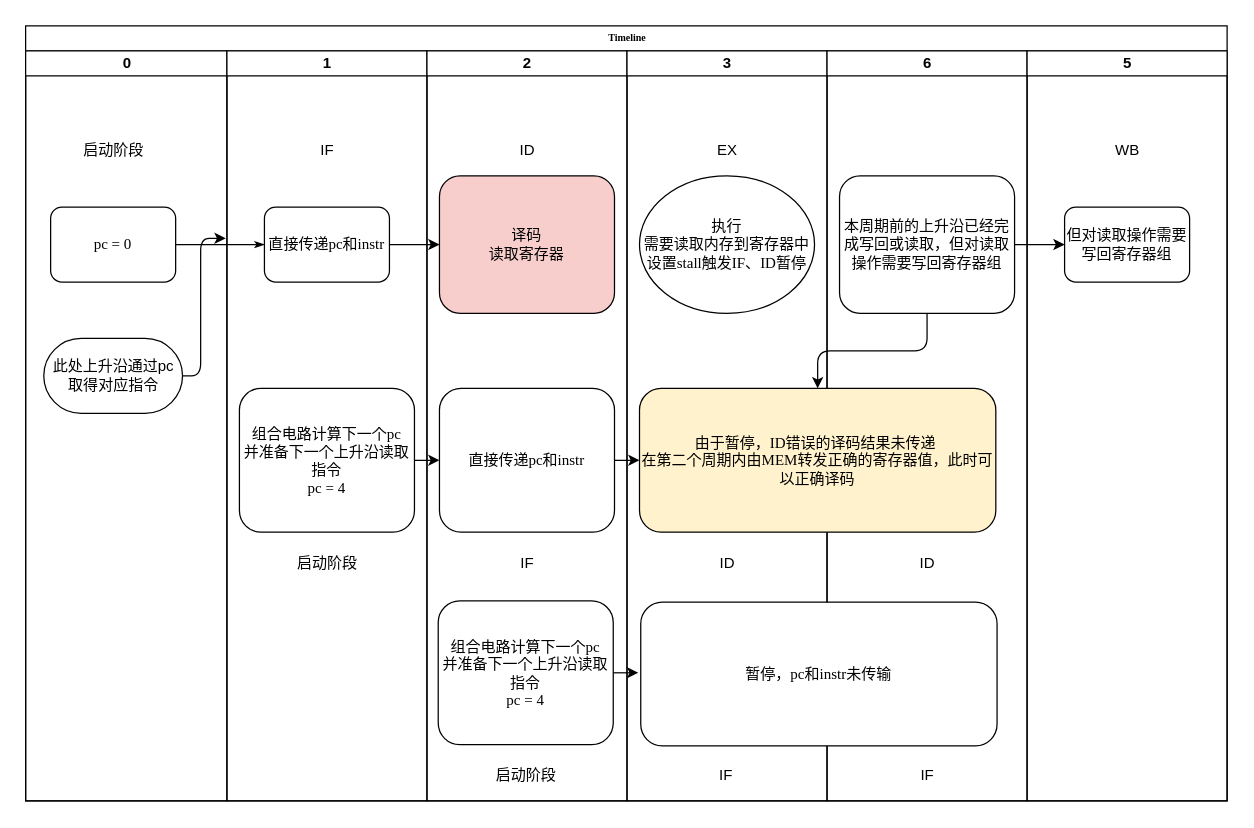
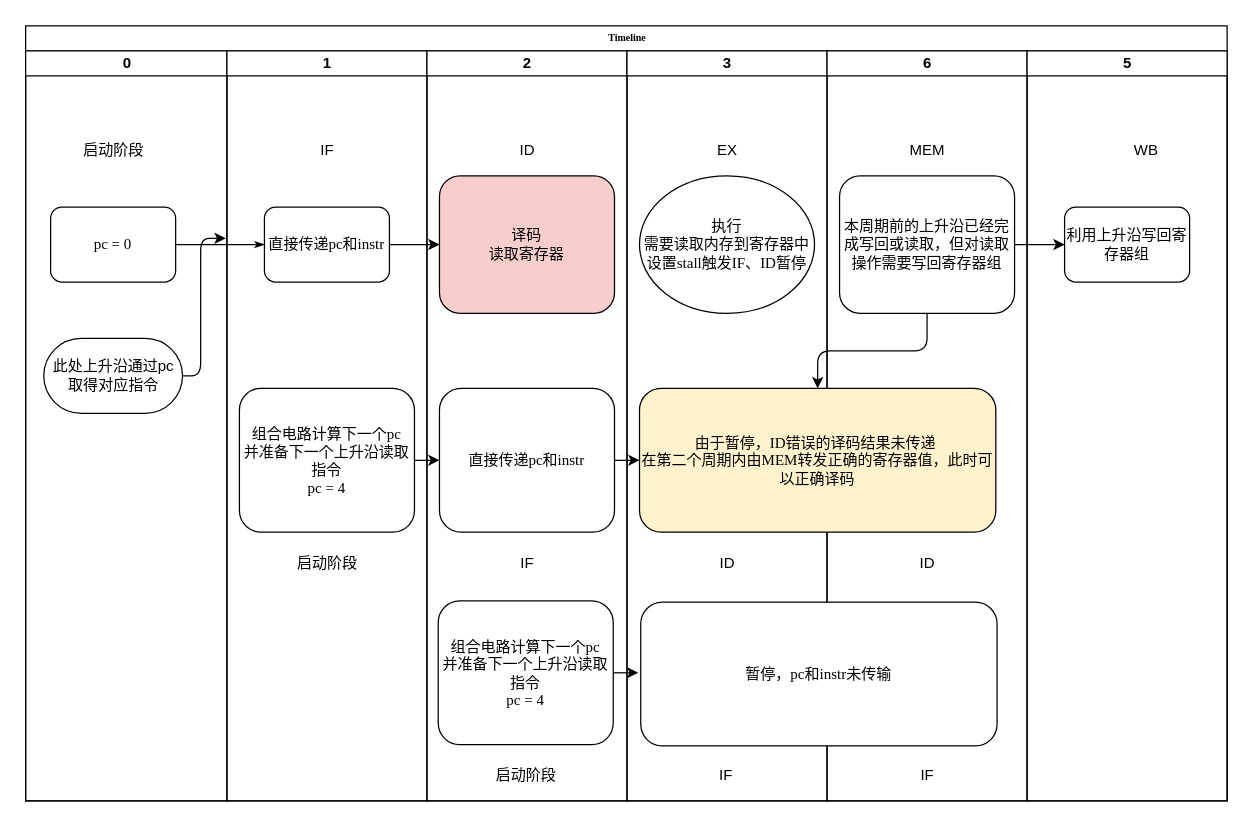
+ <mxCell id="31" value="MEM" style="text;html=1;align=center;verticalAlign=middle;resizable=0;points=[];autosize=1;fontSize=12;" vertex="1" parent="29"><mxGeometry x="60" y="70" width="40" height="20" as="geometry" /></mxCell>
- <mxCell id="39" value="WB" style="text;html=1;align=center;verticalAlign=middle;resizable=0;points=[];autosize=1;fontSize=12;" vertex="1" parent="37"><mxGeometry x="65" y="70" width="30" height="20" as="geometry" /></mxCell>
+ <mxCell id="39" value="WB" style="text;html=1;align=center;verticalAlign=middle;resizable=0;points=[];autosize=1;fontSize=12;" vertex="1" parent="37"><mxGeometry x="80" y="70" width="30" height="20" as="geometry" /></mxCell>
- <mxCell id="38" value="但对读取操作需要写回寄存器组" style="rounded=1;whiteSpace=wrap;html=1;shadow=0;labelBackgroundColor=none;strokeWidth=1;fontFamily=Verdana;fontSize=12;align=center;" vertex="1" parent="37"><mxGeometry x="30" y="125" width="100" height="60" as="geometry" /></mxCell>
+ <mxCell id="38" value="利用上升沿写回寄存器组" style="rounded=1;whiteSpace=wrap;html=1;shadow=0;labelBackgroundColor=none;strokeWidth=1;fontFamily=Verdana;fontSize=12;align=center;" vertex="1" parent="37"><mxGeometry x="30" y="125" width="100" height="60" as="geometry" /></mxCell>
